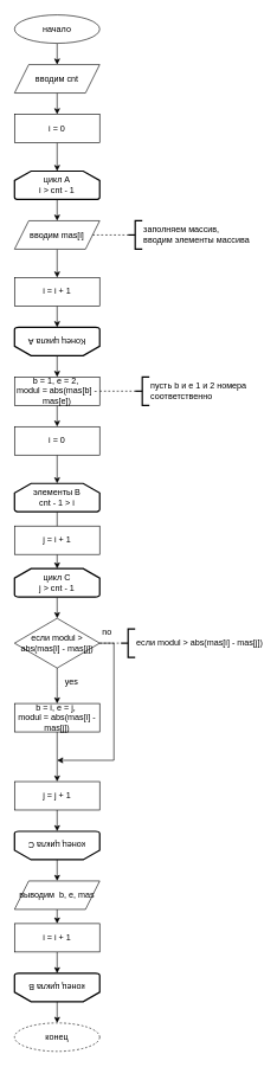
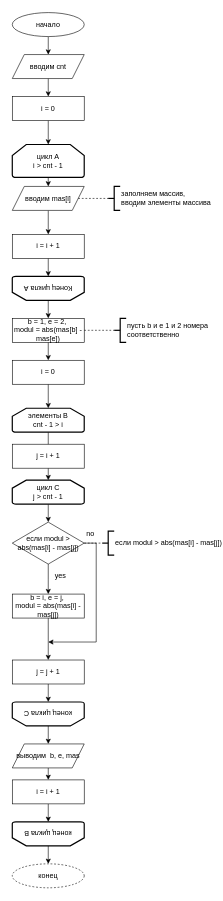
- <mxCell id="7" value="цикл A&lt;br&gt;i &amp;gt; cnt - 1" style="strokeWidth=2;html=1;shape=mxgraph.flowchart.loop_limit;whiteSpace=wrap;" parent="1" vertex="1"><mxGeometry x="20" y="240" width="120" height="40" as="geometry" /></mxCell>
+ <mxCell id="7" value="цикл A&lt;br&gt;i &amp;gt; cnt - 1" style="strokeWidth=2;html=1;shape=mxgraph.flowchart.loop_limit;whiteSpace=wrap;" parent="1" vertex="1"><mxGeometry x="20" y="240" width="120" height="55" as="geometry" /></mxCell>
